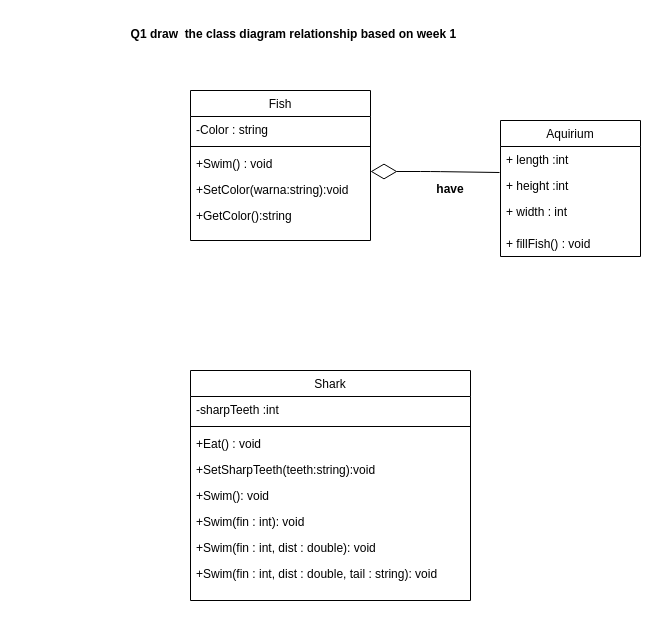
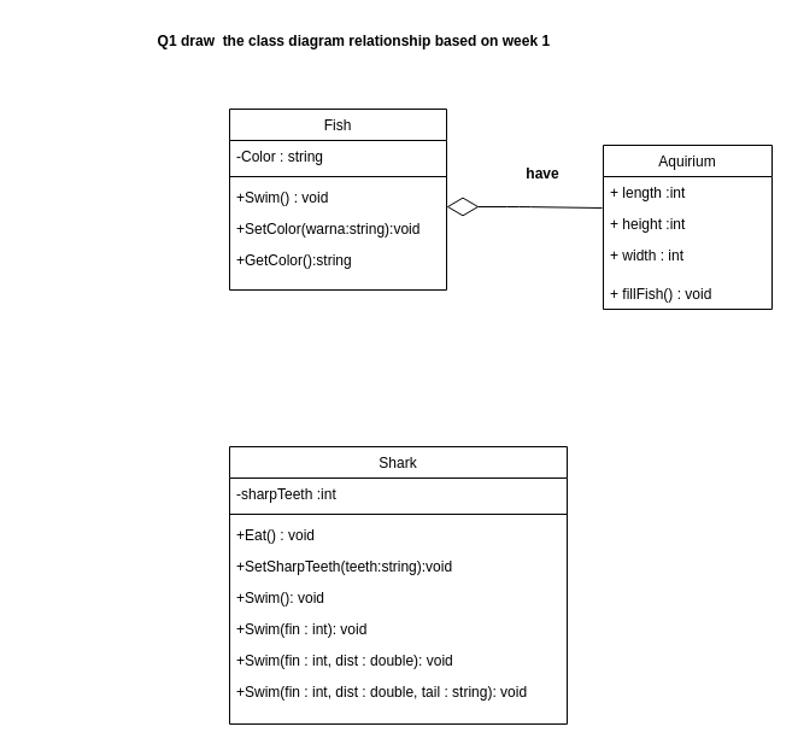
- <mxCell id="18" value="have" style="text;align=center;fontStyle=1;verticalAlign=middle;spacingLeft=3;spacingRight=3;strokeColor=none;rotatable=0;points=[[0,0.5],[1,0.5]];portConstraint=eastwest;" vertex="1" parent="1"><mxGeometry x="420" y="175" width="60" height="26" as="geometry" /></mxCell>
+ <mxCell id="18" value="have" style="text;align=center;fontStyle=1;verticalAlign=middle;spacingLeft=3;spacingRight=3;strokeColor=none;rotatable=0;points=[[0,0.5],[1,0.5]];portConstraint=eastwest;" vertex="1" parent="1"><mxGeometry x="420" y="130" width="60" height="26" as="geometry" /></mxCell>
